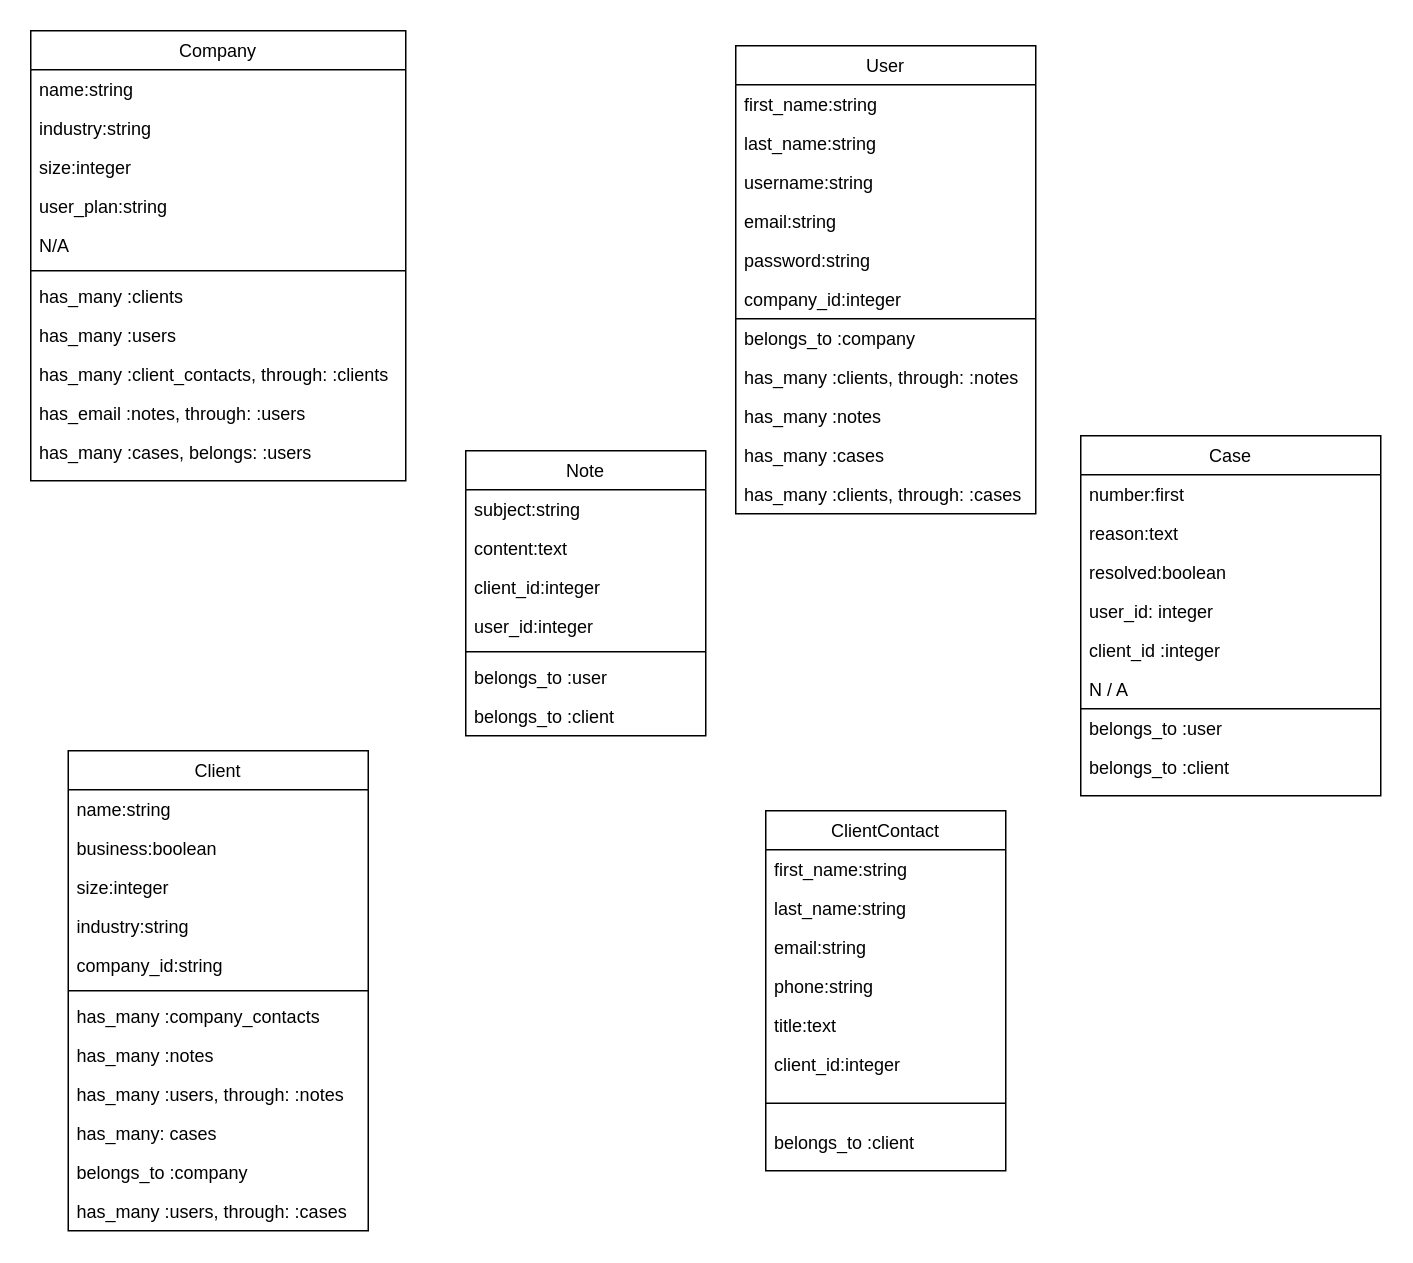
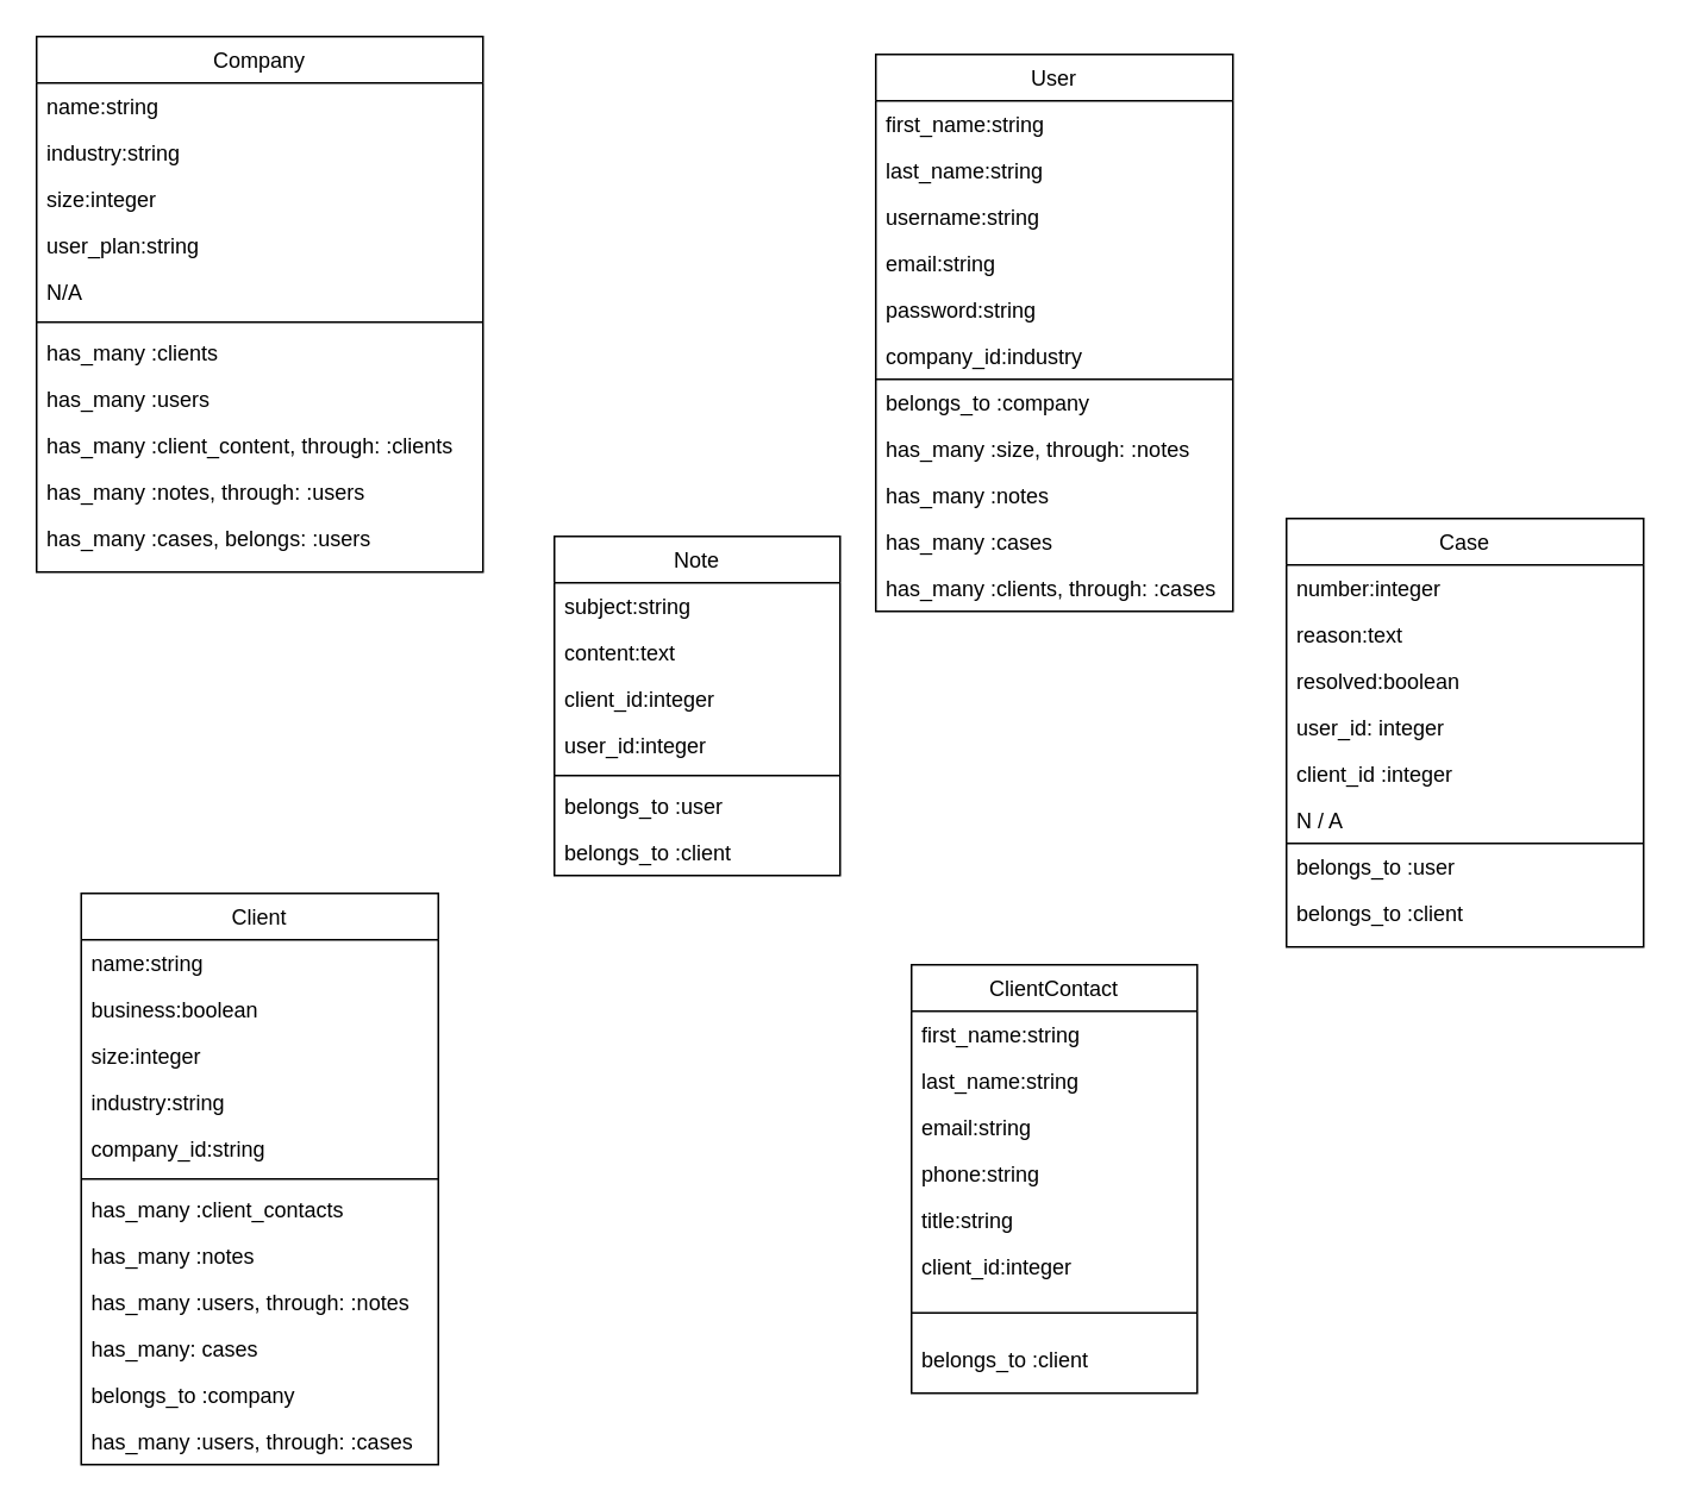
- <mxCell id="28" value="company_id:integer" style="text;align=left;verticalAlign=top;spacingLeft=4;spacingRight=4;overflow=hidden;rotatable=0;points=[[0,0.5],[1,0.5]];portConstraint=eastwest;rounded=0;shadow=0;html=0;" parent="22" vertex="1"><mxGeometry y="156" width="200" height="26" as="geometry" /></mxCell>
+ <mxCell id="28" value="company_id:industry" style="text;align=left;verticalAlign=top;spacingLeft=4;spacingRight=4;overflow=hidden;rotatable=0;points=[[0,0.5],[1,0.5]];portConstraint=eastwest;rounded=0;shadow=0;html=0;" parent="22" vertex="1"><mxGeometry y="156" width="200" height="26" as="geometry" /></mxCell>
- <mxCell id="11" value="has_many :client_contacts, through: :clients" style="text;align=left;verticalAlign=top;spacingLeft=4;spacingRight=4;overflow=hidden;rotatable=0;points=[[0,0.5],[1,0.5]];portConstraint=eastwest;" parent="2" vertex="1"><mxGeometry y="216" width="250" height="26" as="geometry" /></mxCell>
+ <mxCell id="11" value="has_many :client_content, through: :clients" style="text;align=left;verticalAlign=top;spacingLeft=4;spacingRight=4;overflow=hidden;rotatable=0;points=[[0,0.5],[1,0.5]];portConstraint=eastwest;" parent="2" vertex="1"><mxGeometry y="216" width="250" height="26" as="geometry" /></mxCell>
- <mxCell id="31" value="has_many :clients, through: :notes" style="text;align=left;verticalAlign=top;spacingLeft=4;spacingRight=4;overflow=hidden;rotatable=0;points=[[0,0.5],[1,0.5]];portConstraint=eastwest;" parent="22" vertex="1"><mxGeometry y="208" width="200" height="26" as="geometry" /></mxCell>
+ <mxCell id="31" value="has_many :size, through: :notes" style="text;align=left;verticalAlign=top;spacingLeft=4;spacingRight=4;overflow=hidden;rotatable=0;points=[[0,0.5],[1,0.5]];portConstraint=eastwest;" parent="22" vertex="1"><mxGeometry y="208" width="200" height="26" as="geometry" /></mxCell>
- <mxCell id="12" value="has_email :notes, through: :users" style="text;align=left;verticalAlign=top;spacingLeft=4;spacingRight=4;overflow=hidden;rotatable=0;points=[[0,0.5],[1,0.5]];portConstraint=eastwest;" parent="2" vertex="1"><mxGeometry y="242" width="250" height="26" as="geometry" /></mxCell>
+ <mxCell id="12" value="has_many :notes, through: :users" style="text;align=left;verticalAlign=top;spacingLeft=4;spacingRight=4;overflow=hidden;rotatable=0;points=[[0,0.5],[1,0.5]];portConstraint=eastwest;" parent="2" vertex="1"><mxGeometry y="242" width="250" height="26" as="geometry" /></mxCell>
- <mxCell id="58" value="number:first" style="text;align=left;verticalAlign=top;spacingLeft=4;spacingRight=4;overflow=hidden;rotatable=0;points=[[0,0.5],[1,0.5]];portConstraint=eastwest;" vertex="1" parent="57"><mxGeometry y="26" width="200" height="26" as="geometry" /></mxCell>
+ <mxCell id="58" value="number:integer" style="text;align=left;verticalAlign=top;spacingLeft=4;spacingRight=4;overflow=hidden;rotatable=0;points=[[0,0.5],[1,0.5]];portConstraint=eastwest;" vertex="1" parent="57"><mxGeometry y="26" width="200" height="26" as="geometry" /></mxCell>
- <mxCell id="42" value="has_many :company_contacts" style="text;align=left;verticalAlign=top;spacingLeft=4;spacingRight=4;overflow=hidden;rotatable=0;points=[[0,0.5],[1,0.5]];portConstraint=eastwest;" parent="35" vertex="1"><mxGeometry y="164" width="200" height="26" as="geometry" /></mxCell>
+ <mxCell id="42" value="has_many :client_contacts" style="text;align=left;verticalAlign=top;spacingLeft=4;spacingRight=4;overflow=hidden;rotatable=0;points=[[0,0.5],[1,0.5]];portConstraint=eastwest;" parent="35" vertex="1"><mxGeometry y="164" width="200" height="26" as="geometry" /></mxCell>
- <mxCell id="53" value="title:text" style="text;align=left;verticalAlign=top;spacingLeft=4;spacingRight=4;overflow=hidden;rotatable=0;points=[[0,0.5],[1,0.5]];portConstraint=eastwest;rounded=0;shadow=0;html=0;" parent="48" vertex="1"><mxGeometry y="130" width="160" height="26" as="geometry" /></mxCell>
+ <mxCell id="53" value="title:string" style="text;align=left;verticalAlign=top;spacingLeft=4;spacingRight=4;overflow=hidden;rotatable=0;points=[[0,0.5],[1,0.5]];portConstraint=eastwest;rounded=0;shadow=0;html=0;" parent="48" vertex="1"><mxGeometry y="130" width="160" height="26" as="geometry" /></mxCell>
